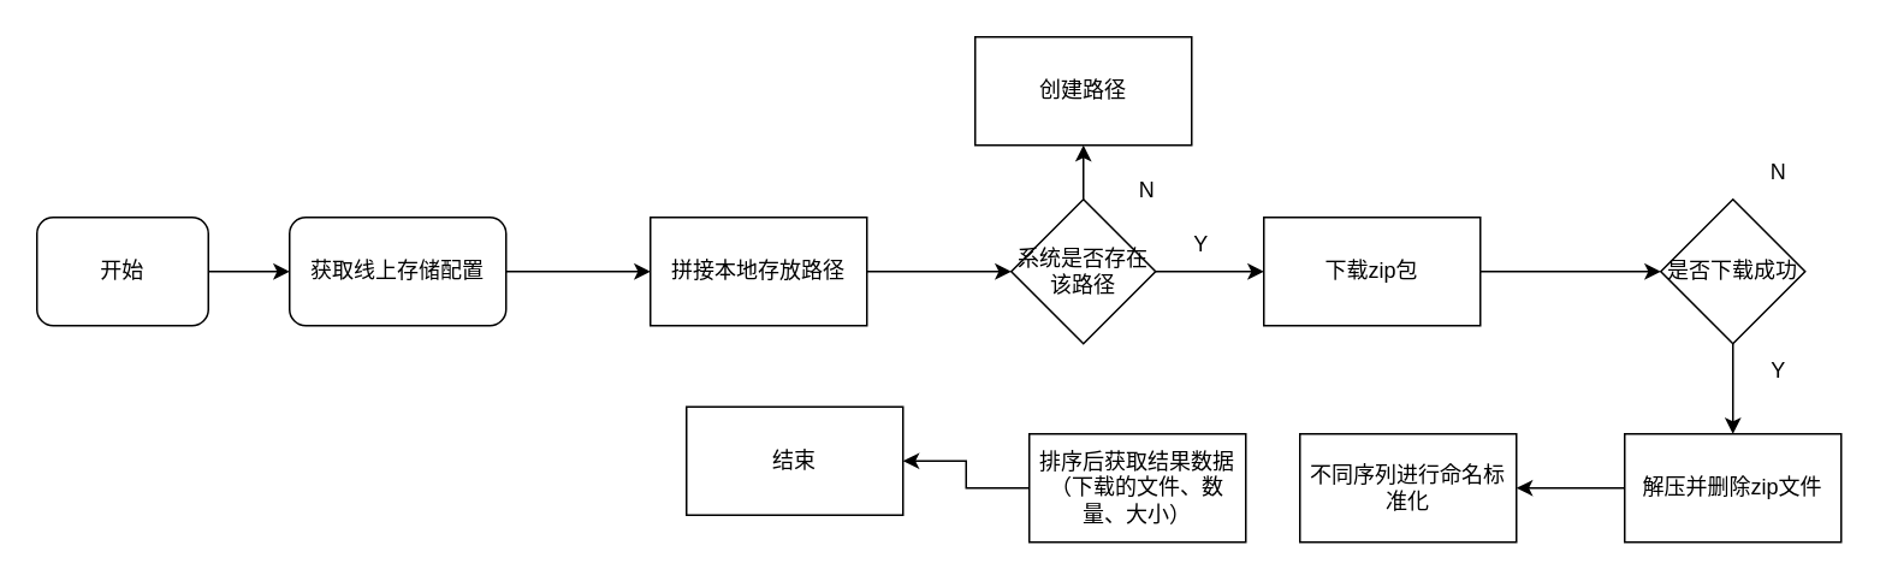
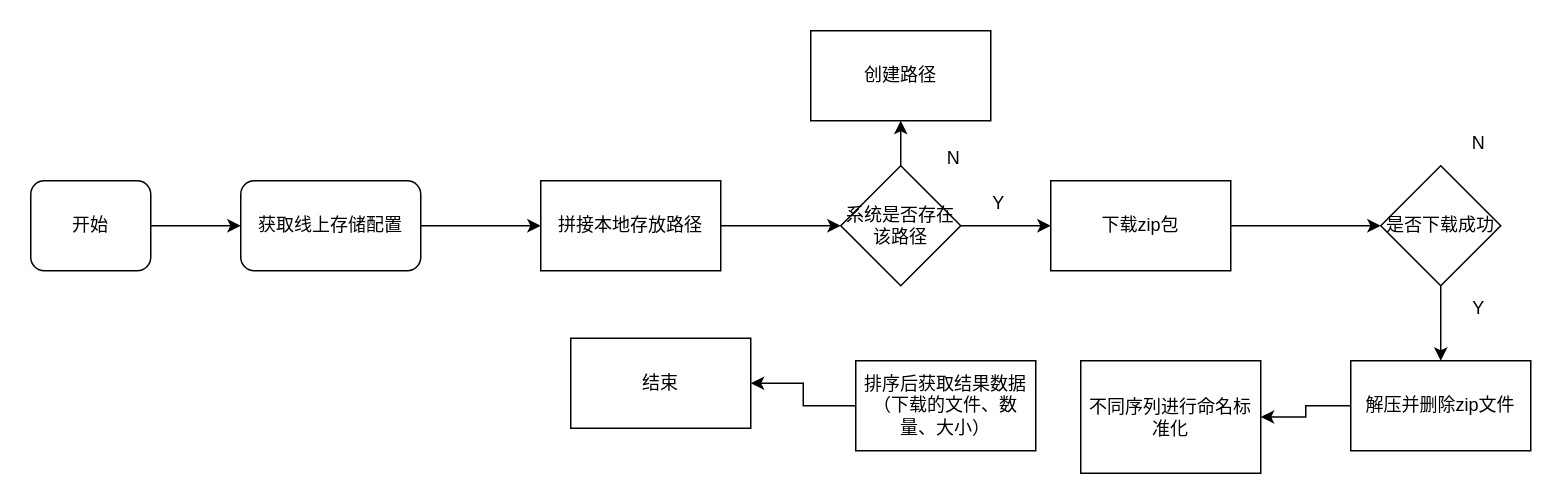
- <mxCell id="3" value="开始" style="rounded=1;whiteSpace=wrap;html=1;" vertex="1" parent="1"><mxGeometry x="20" y="120" width="95" height="60" as="geometry" /></mxCell>
+ <mxCell id="3" value="开始" style="rounded=1;whiteSpace=wrap;html=1;" vertex="1" parent="1"><mxGeometry y="120" width="80" height="60" as="geometry" x="20" /></mxCell>
- <mxCell id="18" value="不同序列进行命名标准化" style="whiteSpace=wrap;html=1;" vertex="1" parent="1"><mxGeometry x="720" y="240" width="120" height="60" as="geometry" /></mxCell>
+ <mxCell id="18" value="不同序列进行命名标准化" style="whiteSpace=wrap;html=1;" vertex="1" parent="1"><mxGeometry x="720" y="240" width="120" height="75" as="geometry" /></mxCell>
